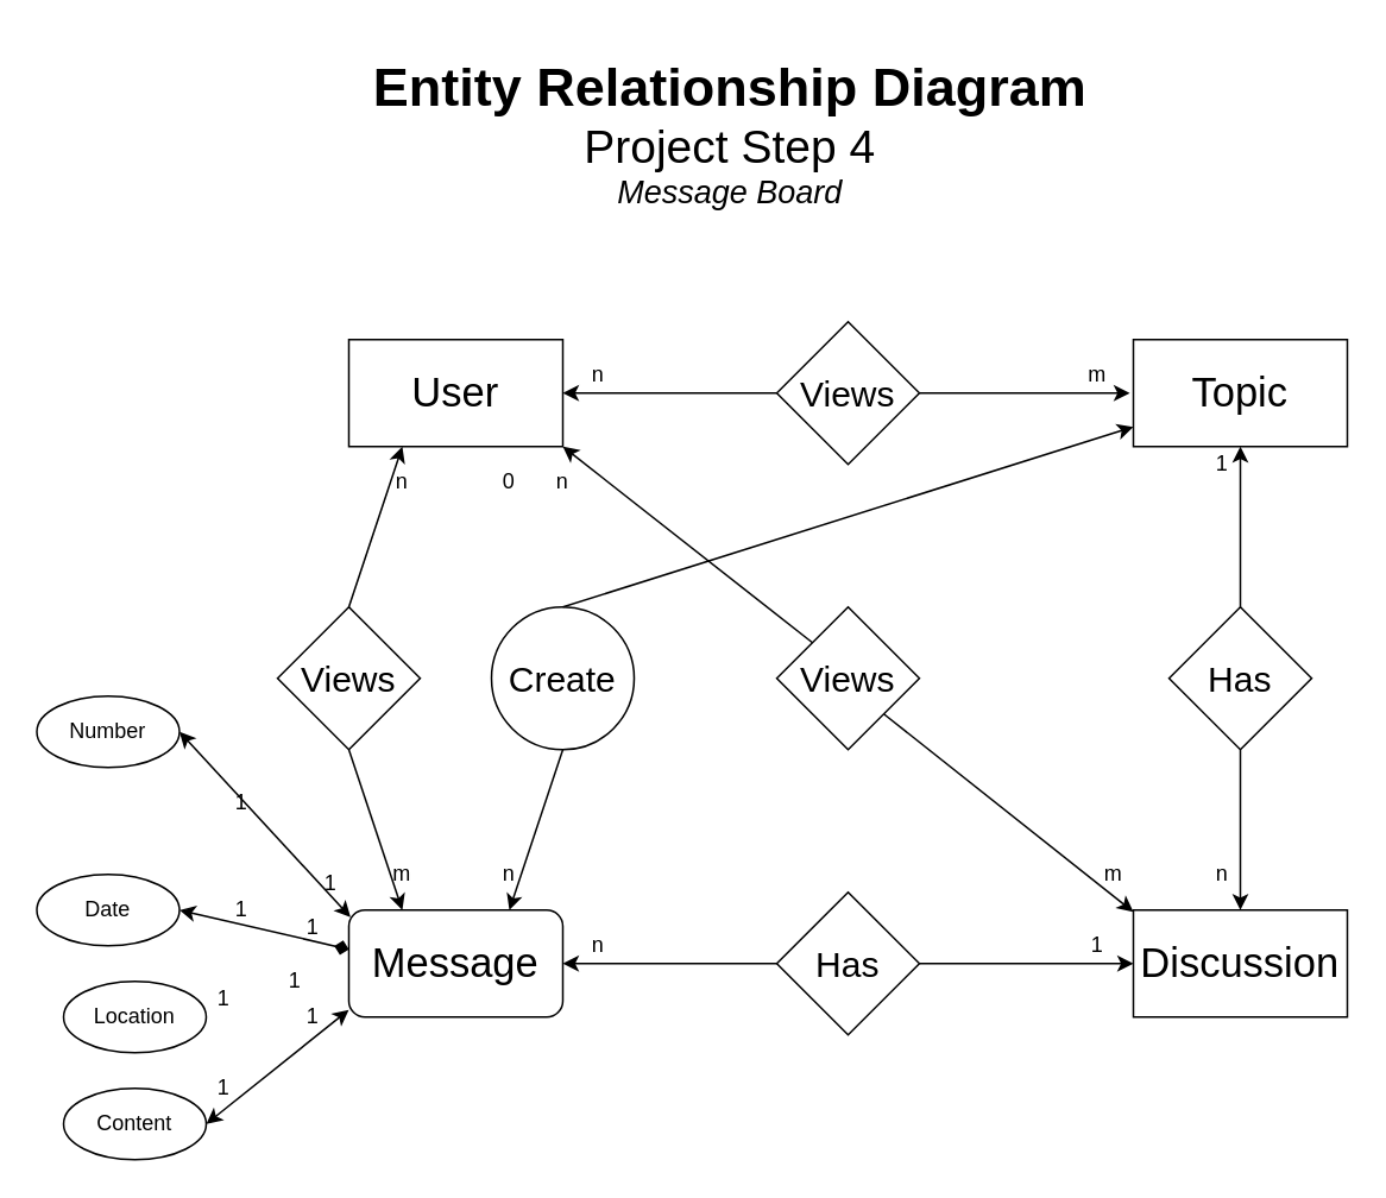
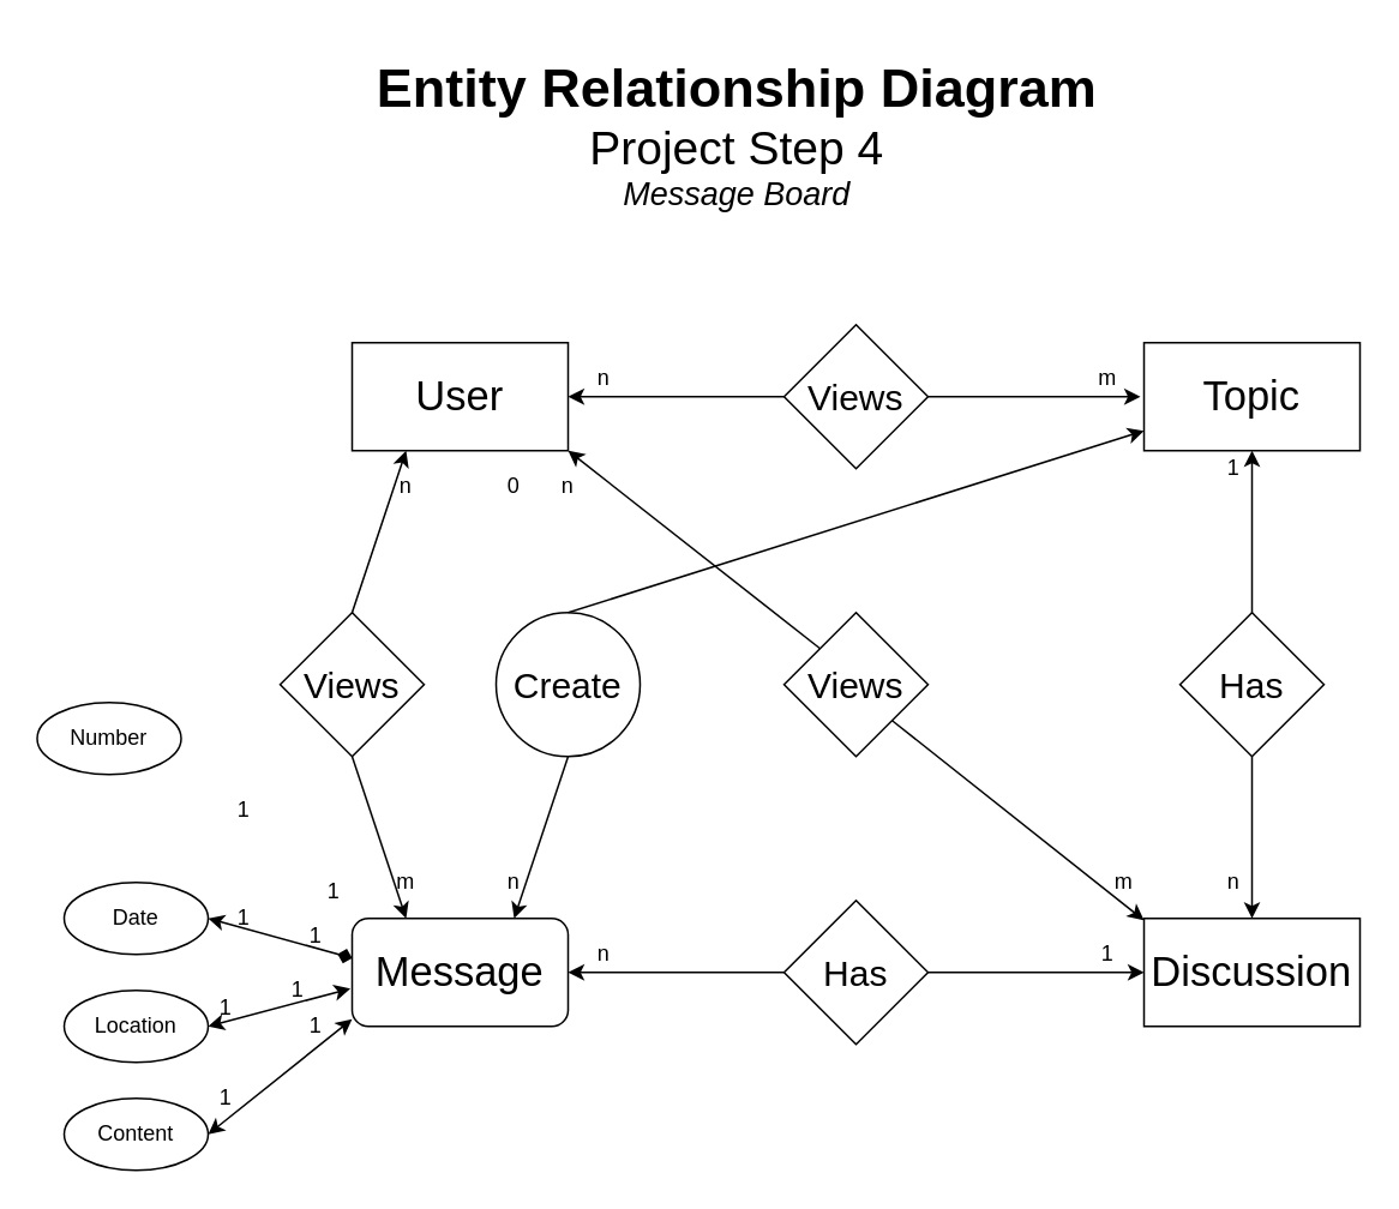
- <mxCell id="28" value="" style="endArrow=classic;startArrow=classic;html=1;entryX=0.008;entryY=0.067;entryDx=0;entryDy=0;entryPerimeter=0;exitX=1;exitY=0.5;exitDx=0;exitDy=0;" parent="1" source="26" target="4" edge="1"><mxGeometry width="50" height="50" relative="1" as="geometry"><mxPoint x="125" y="560" as="sourcePoint" /><mxPoint x="175" y="510" as="targetPoint" /></mxGeometry></mxCell>
- <mxCell id="24" value="Date" style="ellipse;whiteSpace=wrap;html=1;" parent="1" vertex="1"><mxGeometry x="20" y="490" width="80" height="40" as="geometry" /></mxCell>
+ <mxCell id="24" value="Date" style="ellipse;whiteSpace=wrap;html=1;" parent="1" vertex="1"><mxGeometry x="35" y="490" width="80" height="40" as="geometry" /></mxCell>
+ <mxCell id="31" value="" style="endArrow=classic;startArrow=classic;html=1;exitX=1;exitY=0.5;exitDx=0;exitDy=0;entryX=-0.008;entryY=0.65;entryDx=0;entryDy=0;entryPerimeter=0;" parent="1" source="25" target="4" edge="1"><mxGeometry width="50" height="50" relative="1" as="geometry"><mxPoint x="115" y="590" as="sourcePoint" /><mxPoint x="165" y="540" as="targetPoint" /></mxGeometry></mxCell>
